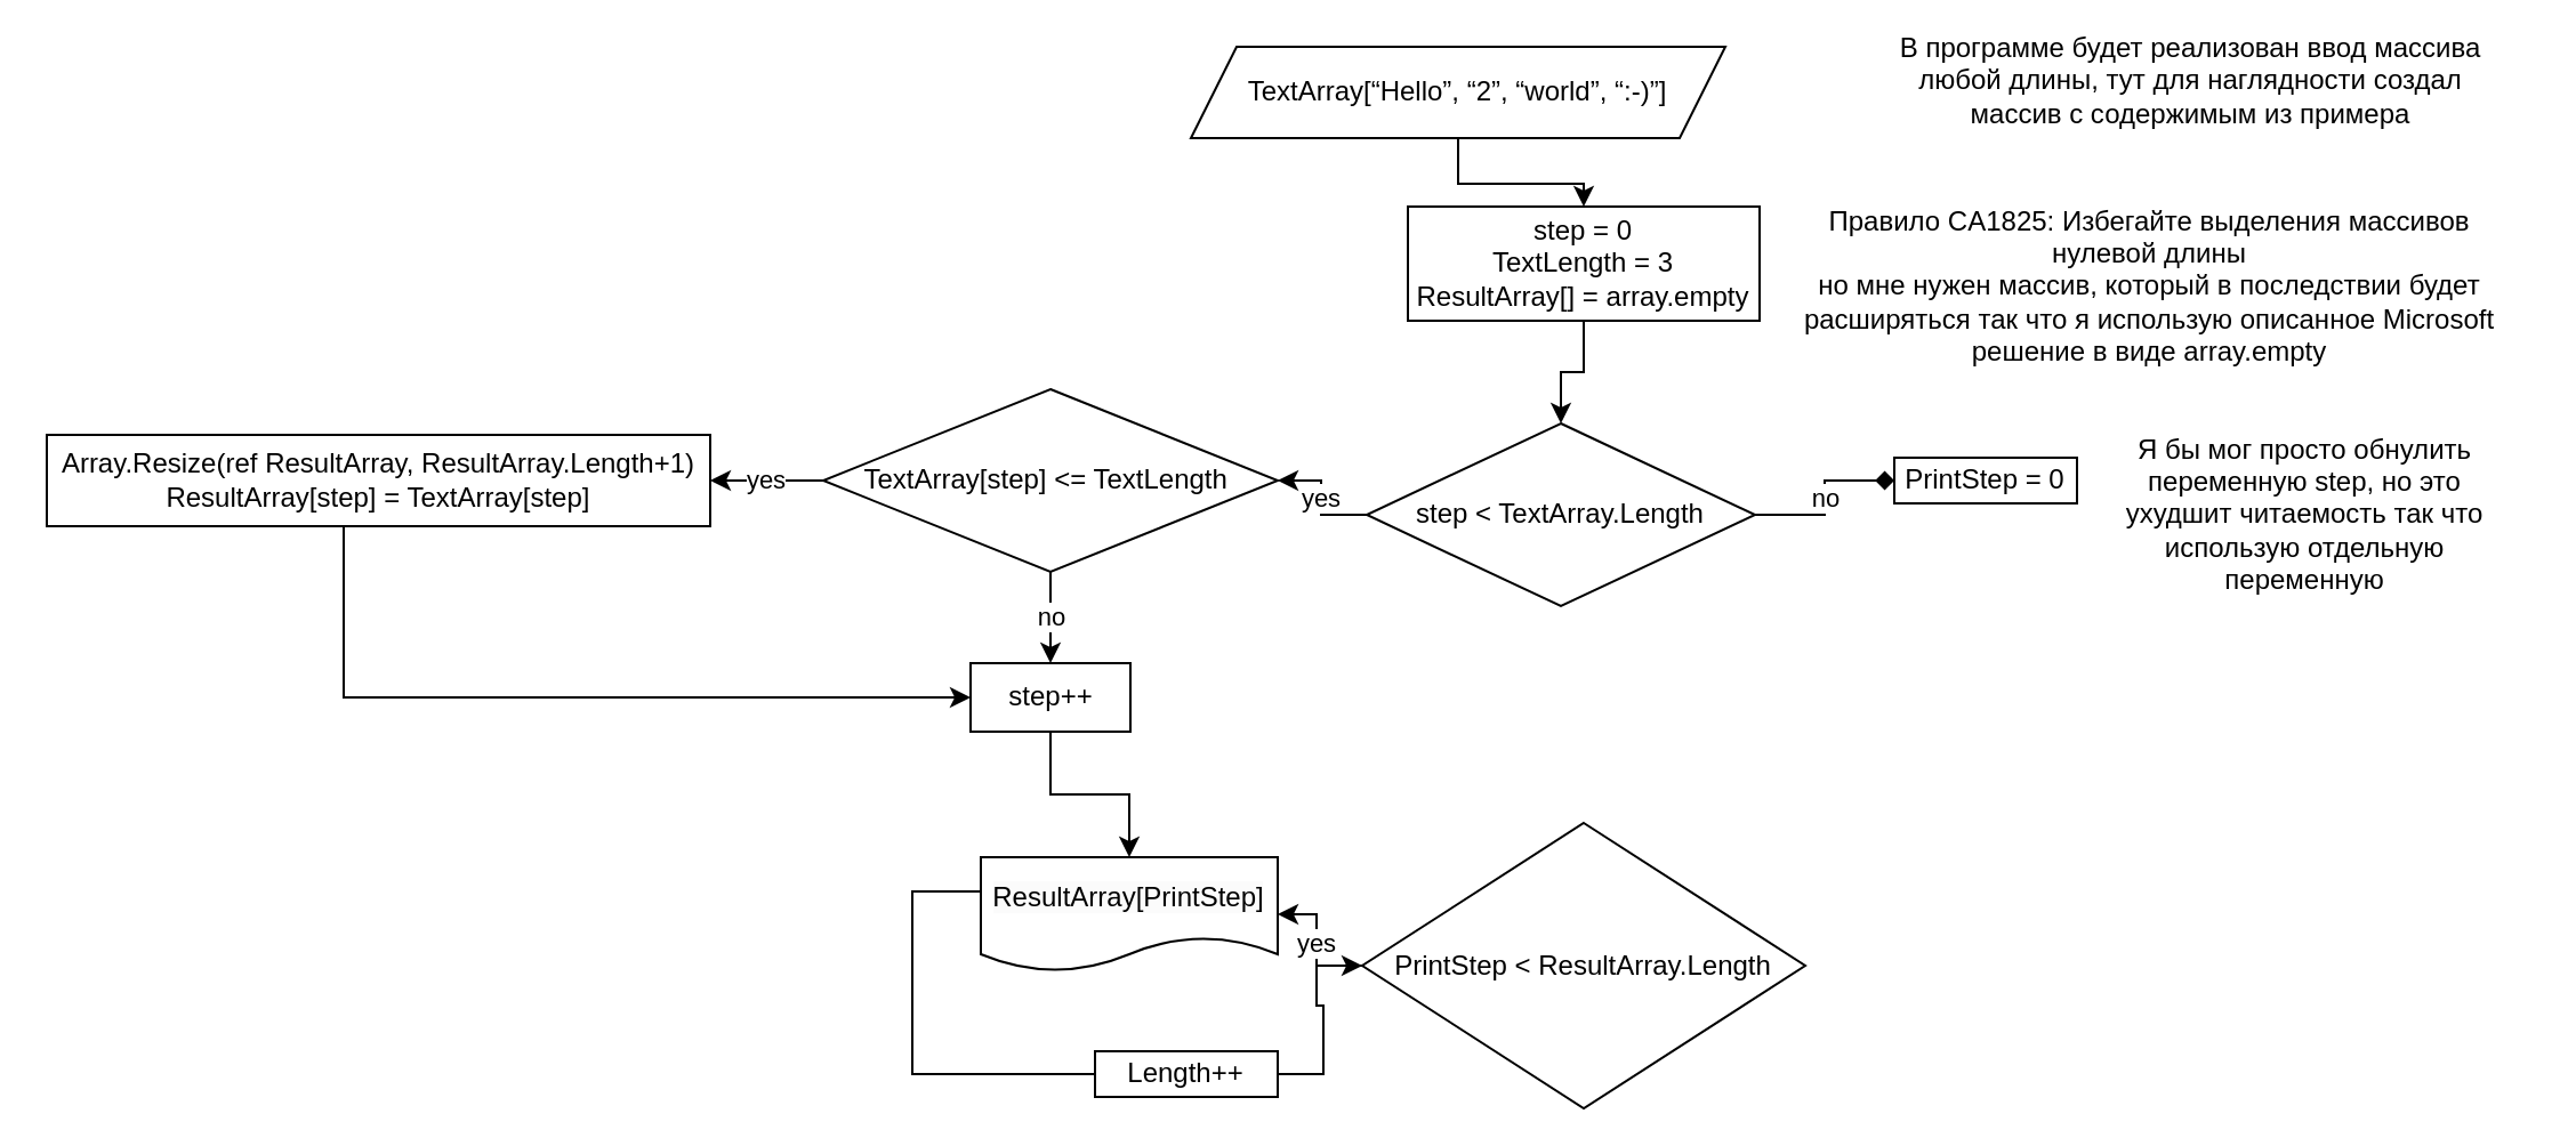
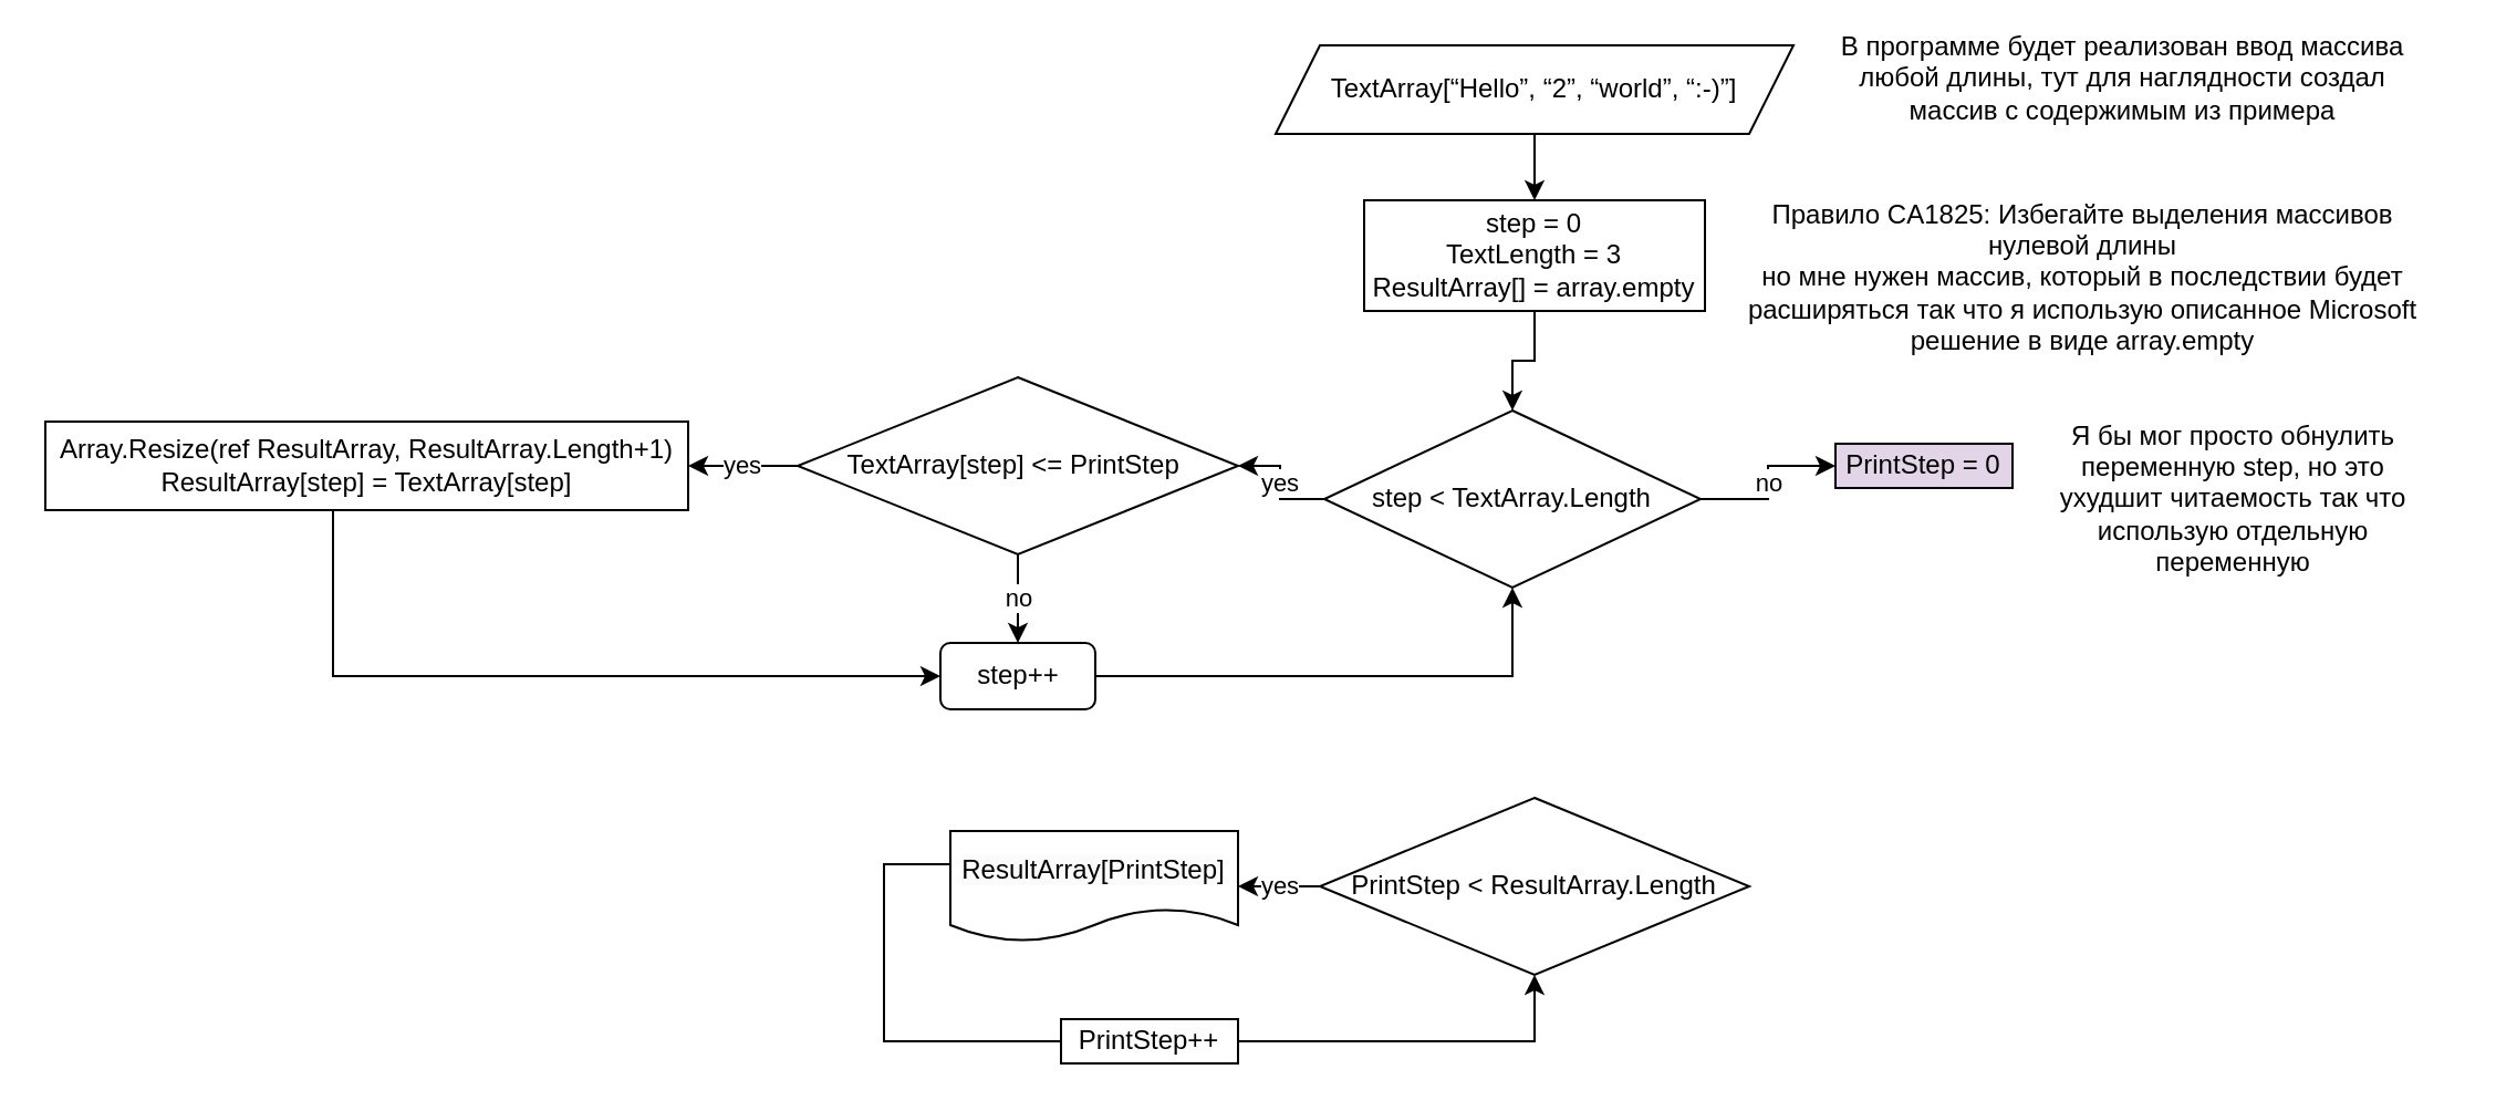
- <mxCell id="3" value="TextArray[“Hello”, “2”, “world”, “:-)”]" style="shape=parallelogram;perimeter=parallelogramPerimeter;whiteSpace=wrap;html=1;fixedSize=1;" parent="1" vertex="1"><mxGeometry x="521" y="20" width="234" height="40" as="geometry" /></mxCell>
+ <mxCell id="3" value="TextArray[“Hello”, “2”, “world”, “:-)”]" style="shape=parallelogram;perimeter=parallelogramPerimeter;whiteSpace=wrap;html=1;fixedSize=1;" parent="1" vertex="1"><mxGeometry x="576" y="20" width="234" height="40" as="geometry" /></mxCell>
- <mxCell id="11" value="TextArray[step] &amp;lt;= TextLength&amp;nbsp;" style="rhombus;whiteSpace=wrap;html=1;" parent="1" vertex="1"><mxGeometry x="360" y="170" width="199" height="80" as="geometry" /></mxCell>
+ <mxCell id="11" value="TextArray[step] &amp;lt;= PrintStep&amp;nbsp;" style="rhombus;whiteSpace=wrap;html=1;" parent="1" vertex="1"><mxGeometry x="360" y="170" width="199" height="80" as="geometry" /></mxCell>
- <mxCell id="7" value="no" style="edgeStyle=orthogonalEdgeStyle;rounded=0;orthogonalLoop=1;jettySize=auto;html=1;endArrow=diamond;" parent="1" source="8" target="20" edge="1"><mxGeometry relative="1" as="geometry" /></mxCell>
+ <mxCell id="7" value="no" style="edgeStyle=orthogonalEdgeStyle;rounded=0;orthogonalLoop=1;jettySize=auto;html=1;" parent="1" source="8" target="20" edge="1"><mxGeometry relative="1" as="geometry" /></mxCell>
- <mxCell id="20" value="PrintStep = 0" style="rounded=0;whiteSpace=wrap;html=1;" parent="1" vertex="1"><mxGeometry x="829" y="200" width="80" height="20" as="geometry" /></mxCell>
+ <mxCell id="20" value="PrintStep = 0" style="rounded=0;whiteSpace=wrap;html=1;fillColor=#e1d5e7;" parent="1" vertex="1"><mxGeometry x="829" y="200" width="80" height="20" as="geometry" /></mxCell>
- <mxCell id="17" value="step++" style="rounded=0;whiteSpace=wrap;html=1;" parent="1" vertex="1"><mxGeometry x="424.5" y="290" width="70" height="30" as="geometry" /></mxCell>
+ <mxCell id="17" value="step++" style="whiteSpace=wrap;html=1;rounded=1;" parent="1" vertex="1"><mxGeometry x="424.5" y="290" width="70" height="30" as="geometry" /></mxCell>
- <mxCell id="16" style="edgeStyle=orthogonalEdgeStyle;rounded=0;orthogonalLoop=1;jettySize=auto;html=1;" parent="1" source="17" target="23" edge="1"><mxGeometry relative="1" as="geometry" /></mxCell>
+ <mxCell id="16" style="edgeStyle=orthogonalEdgeStyle;rounded=0;orthogonalLoop=1;jettySize=auto;html=1;entryX=0.5;entryY=1;entryDx=0;entryDy=0;" parent="1" source="17" target="8" edge="1"><mxGeometry relative="1" as="geometry" /></mxCell>
- <mxCell id="19" value="PrintStep &amp;lt; ResultArray.Length" style="rhombus;whiteSpace=wrap;html=1;" parent="1" vertex="1"><mxGeometry x="596" y="360" width="194" height="125" as="geometry" /></mxCell>
+ <mxCell id="19" value="PrintStep &amp;lt; ResultArray.Length" style="rhombus;whiteSpace=wrap;html=1;" parent="1" vertex="1"><mxGeometry x="596" y="360" width="194" height="80" as="geometry" /></mxCell>
- <mxCell id="25" value="Length++" style="whiteSpace=wrap;html=1;" parent="1" vertex="1"><mxGeometry x="479" y="460" width="80" height="20" as="geometry" /></mxCell>
+ <mxCell id="25" value="PrintStep++" style="whiteSpace=wrap;html=1;" parent="1" vertex="1"><mxGeometry x="479" y="460" width="80" height="20" as="geometry" /></mxCell>
